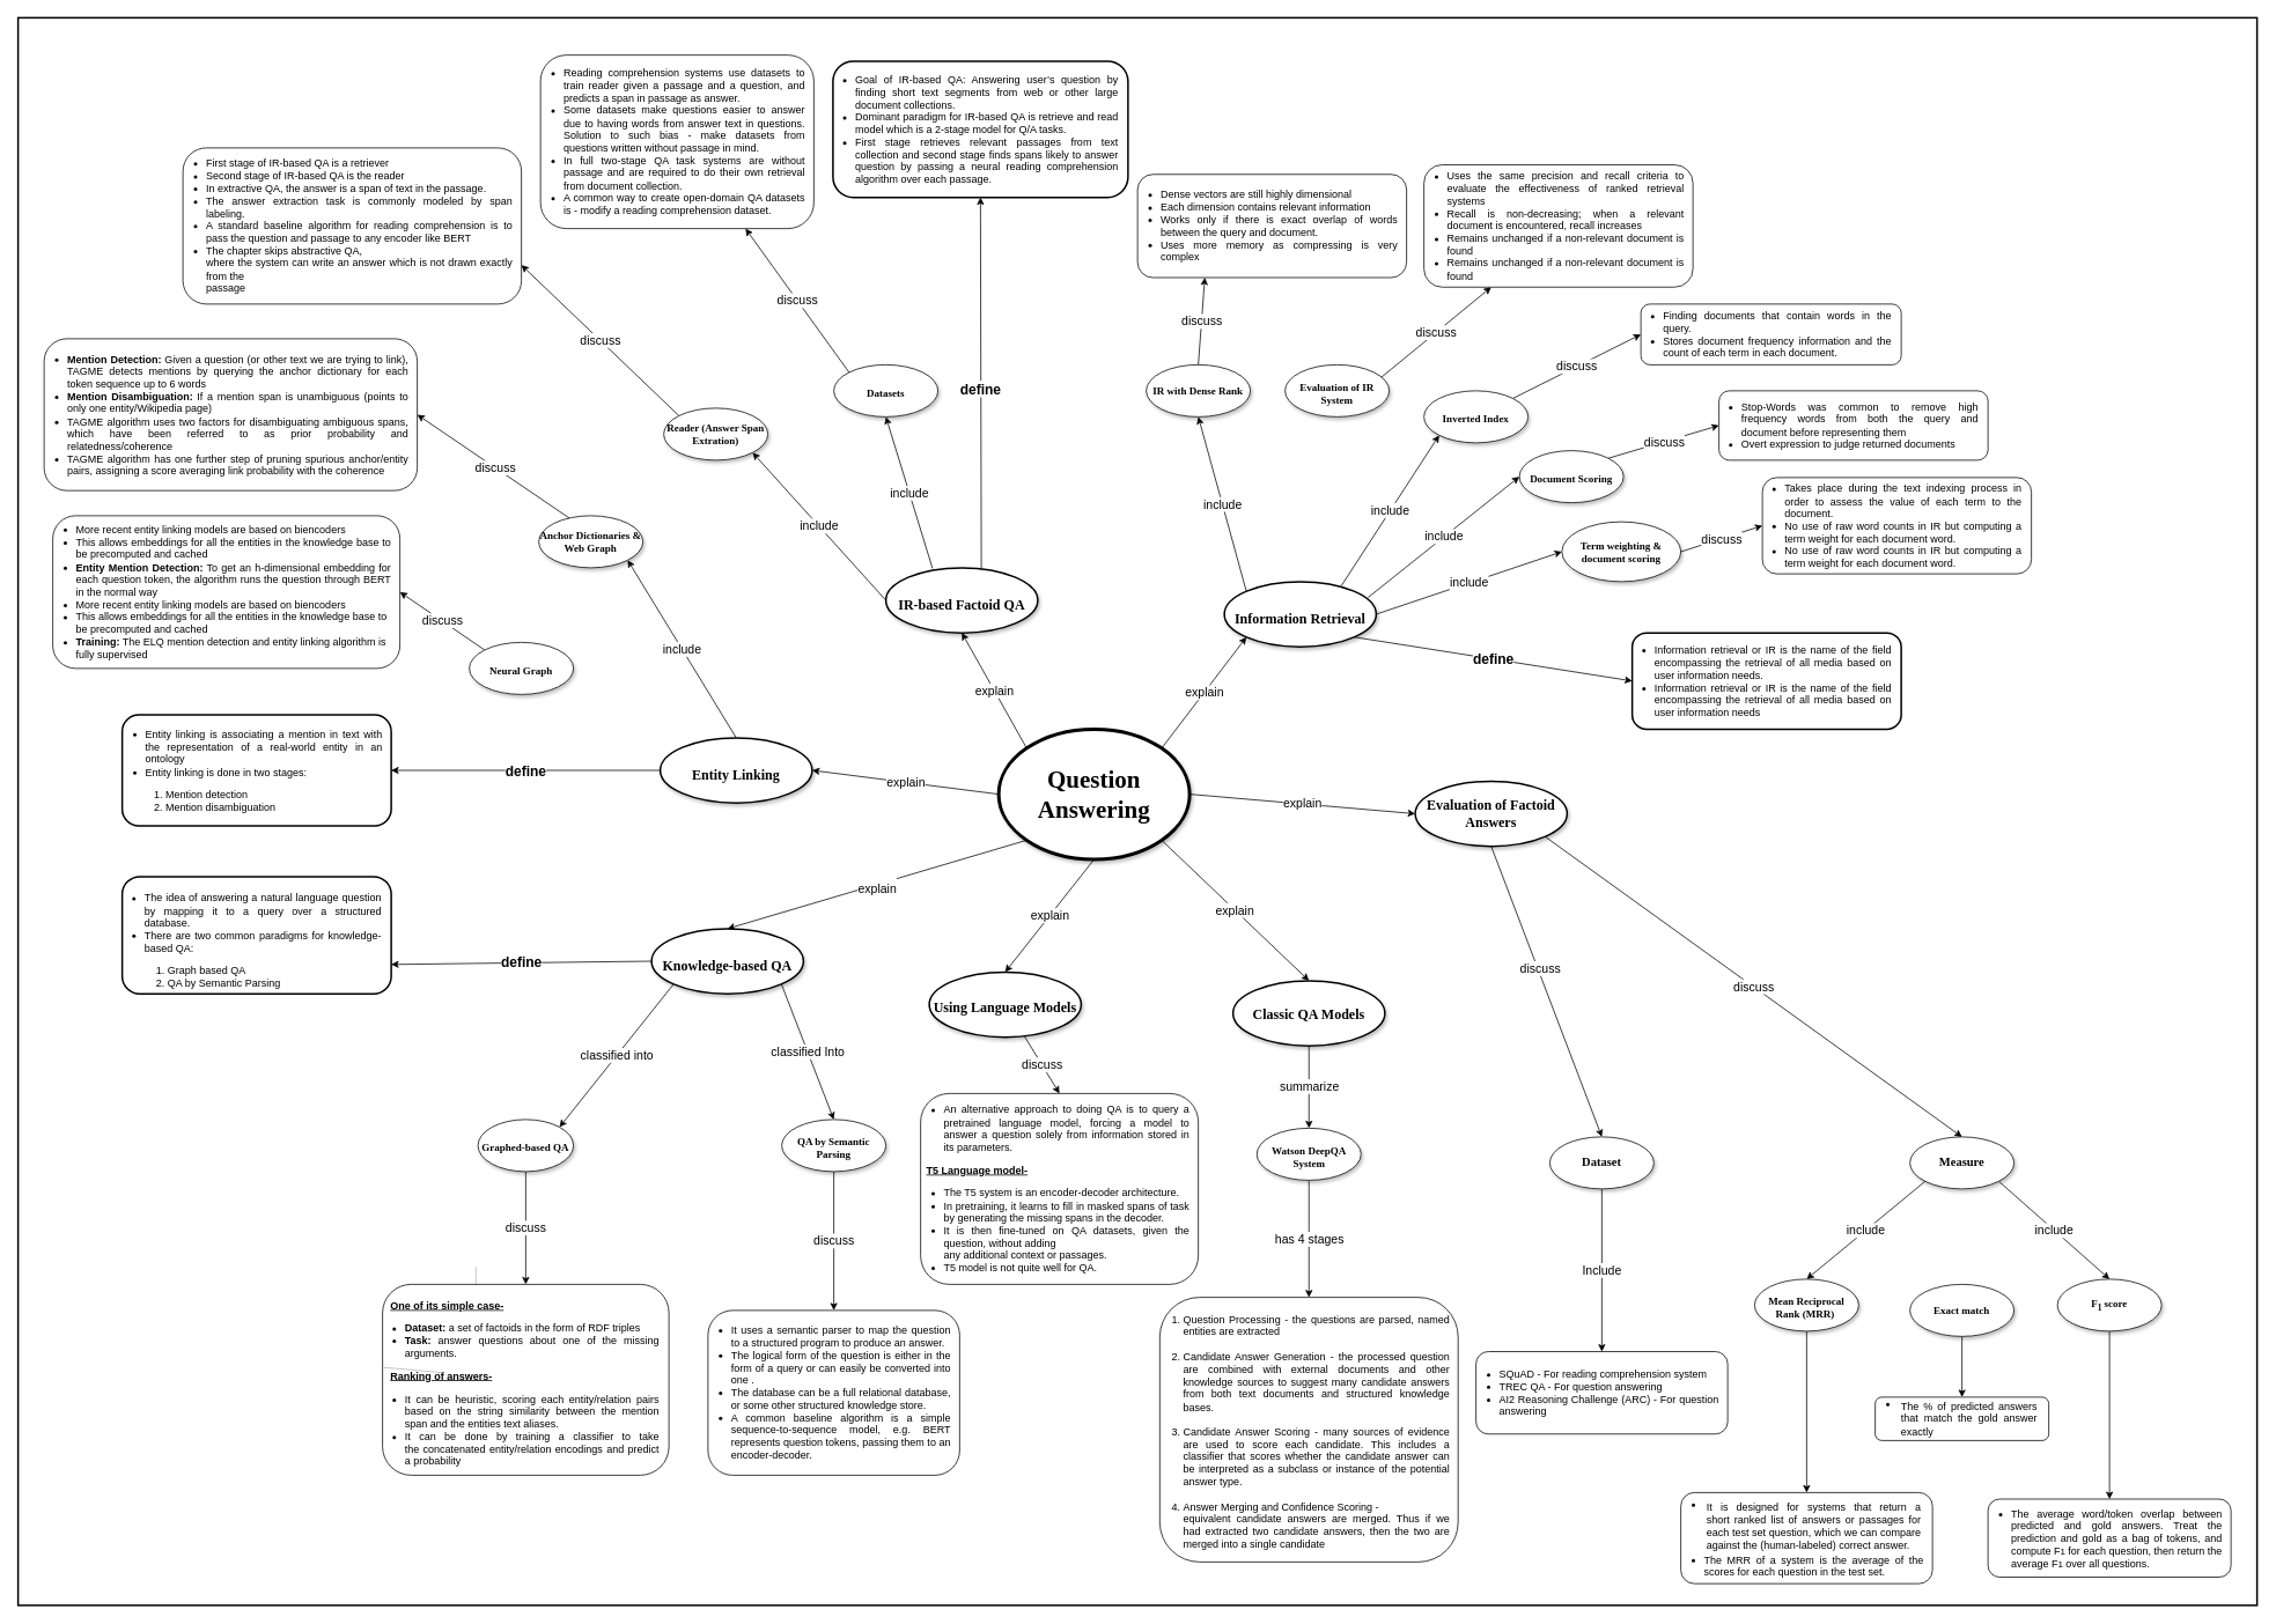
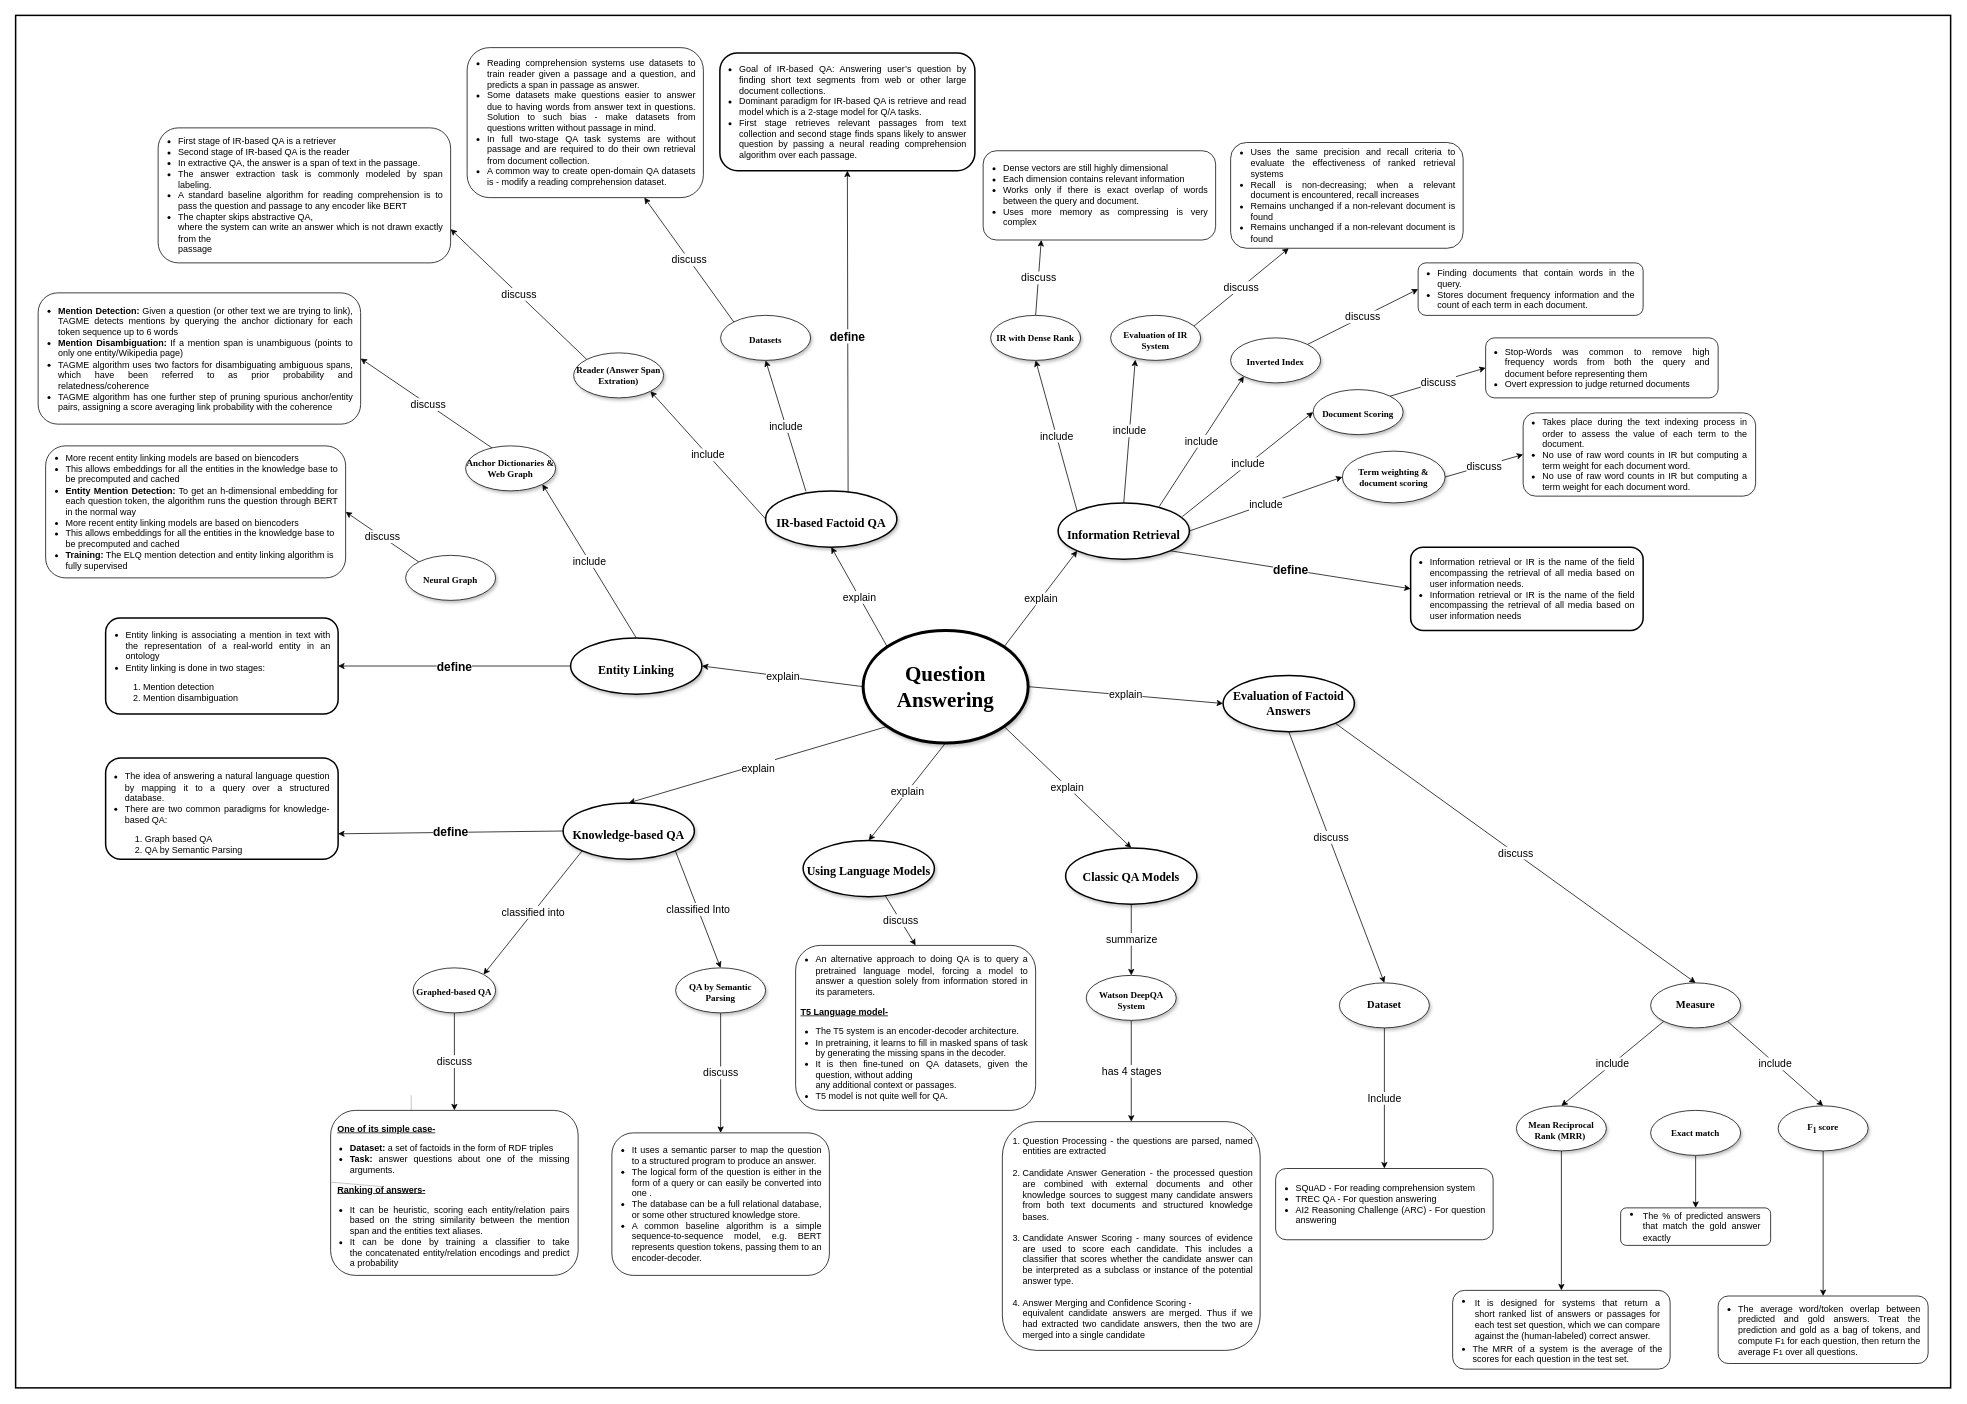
+ <mxCell id="54" value="include" style="edgeStyle=none;rounded=0;orthogonalLoop=1;jettySize=auto;html=1;entryX=0.274;entryY=0.985;entryDx=0;entryDy=0;entryPerimeter=0;fontSize=14;exitX=0.5;exitY=0;exitDx=0;exitDy=0;" parent="1" source="57" target="68" edge="1"><mxGeometry relative="1" as="geometry" /></mxCell>
- <mxCell id="82" value="Term weighting &amp;amp; document scoring" style="ellipse;whiteSpace=wrap;html=1;rounded=0;shadow=1;comic=0;labelBackgroundColor=none;strokeWidth=1;fontFamily=Verdana;fontSize=12;align=center;fontStyle=1;spacingTop=0;" parent="1" vertex="1"><mxGeometry x="1799" y="601" width="137" height="69" as="geometry" /></mxCell>
+ <mxCell id="82" value="Term weighting &amp;amp; document scoring" style="ellipse;whiteSpace=wrap;html=1;rounded=0;shadow=1;comic=0;labelBackgroundColor=none;strokeWidth=1;fontFamily=Verdana;fontSize=12;align=center;fontStyle=1;spacingTop=0;" parent="1" vertex="1"><mxGeometry x="1789" y="601" width="137" height="69" as="geometry" /></mxCell>
